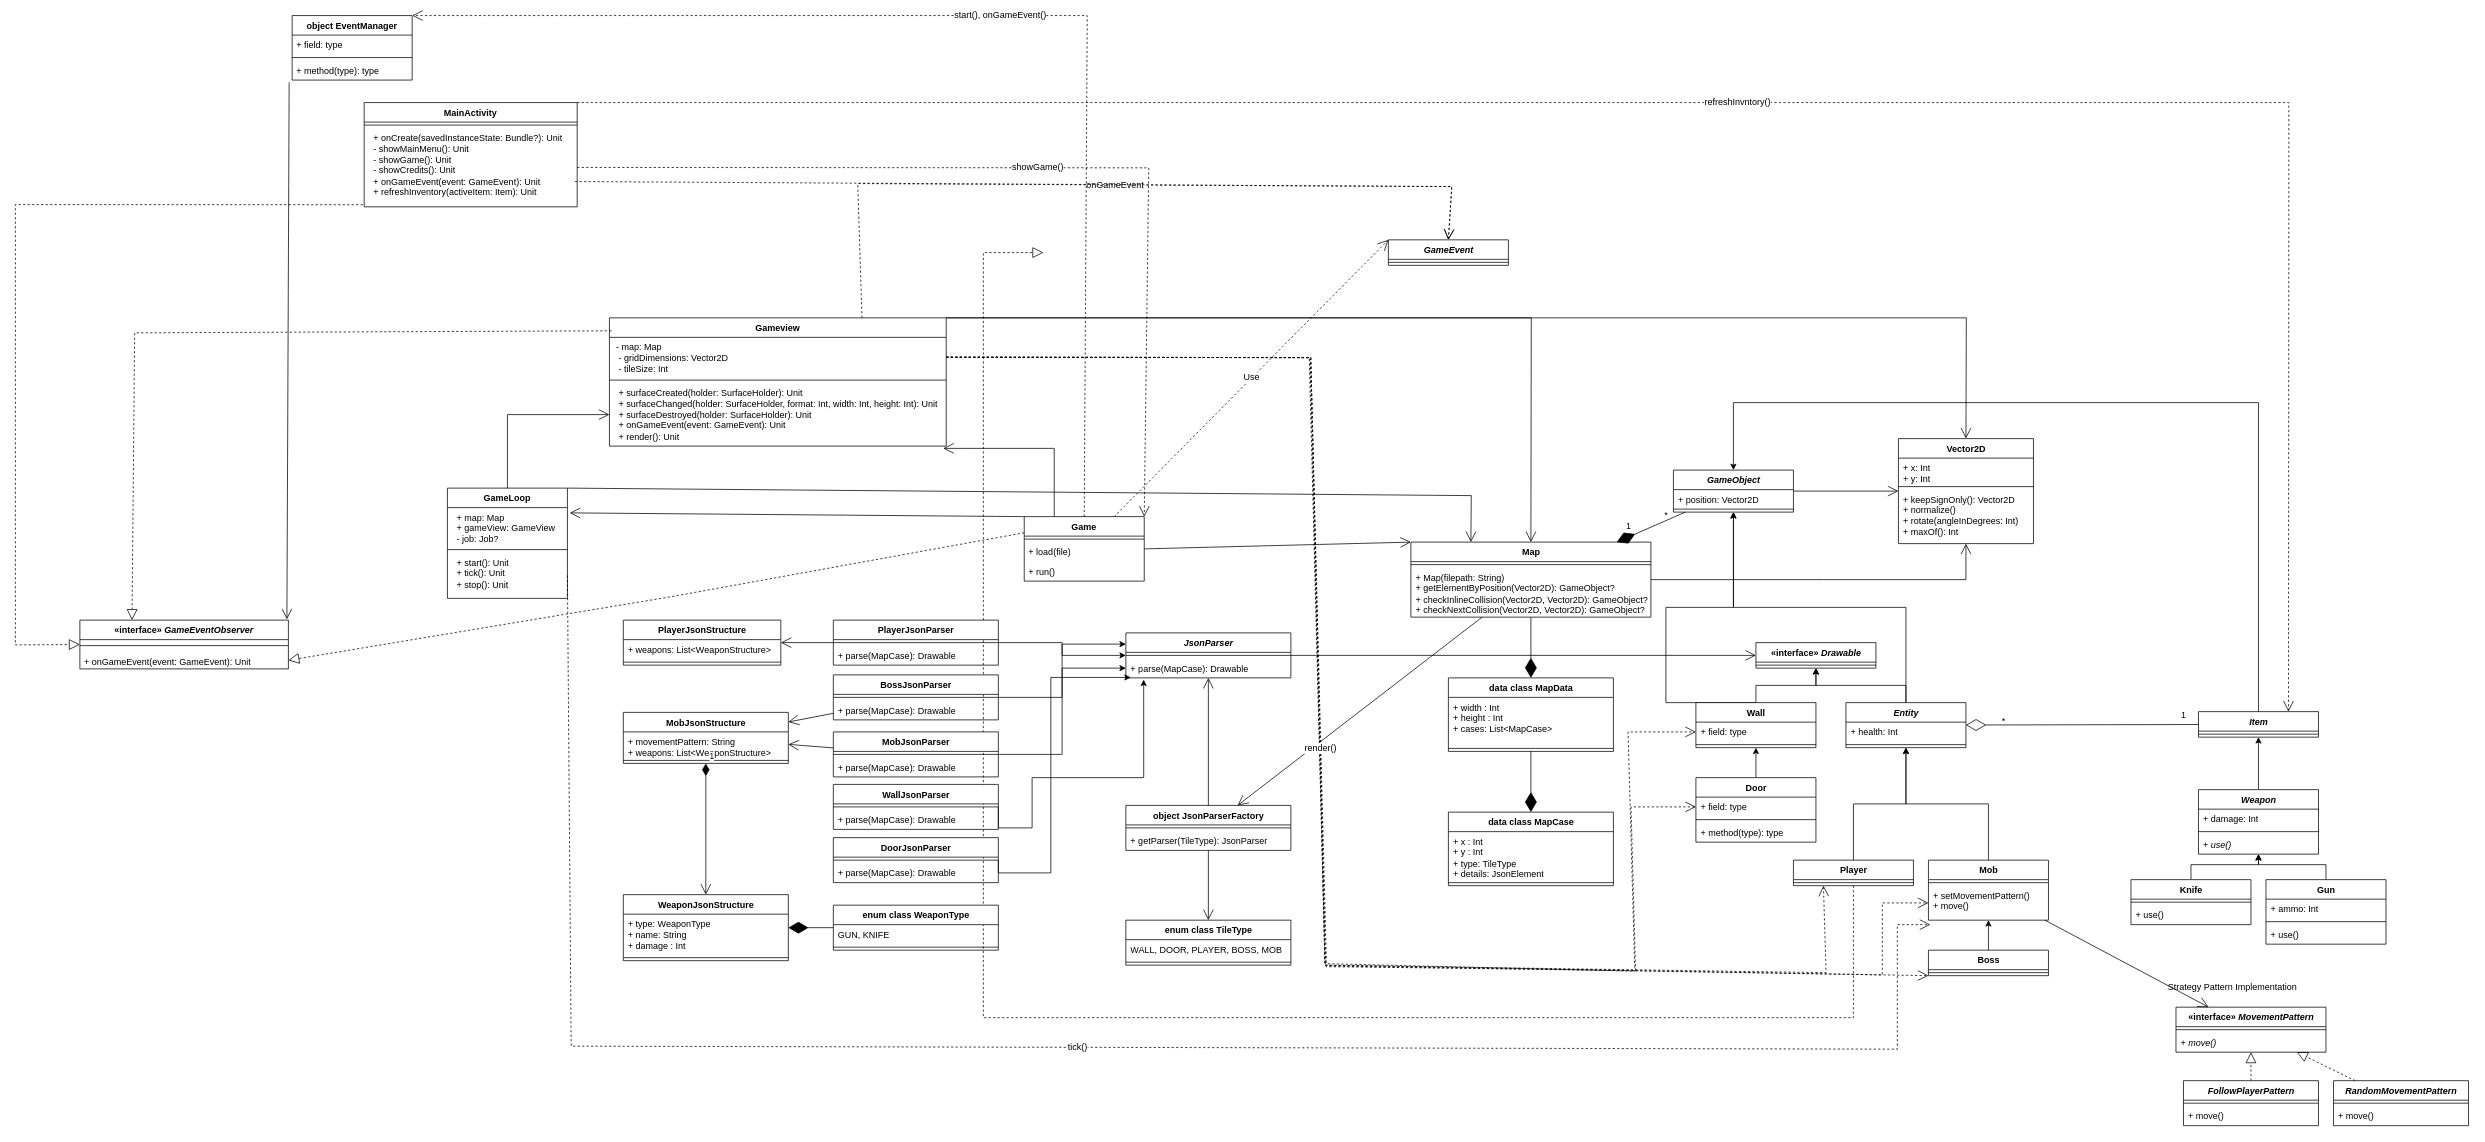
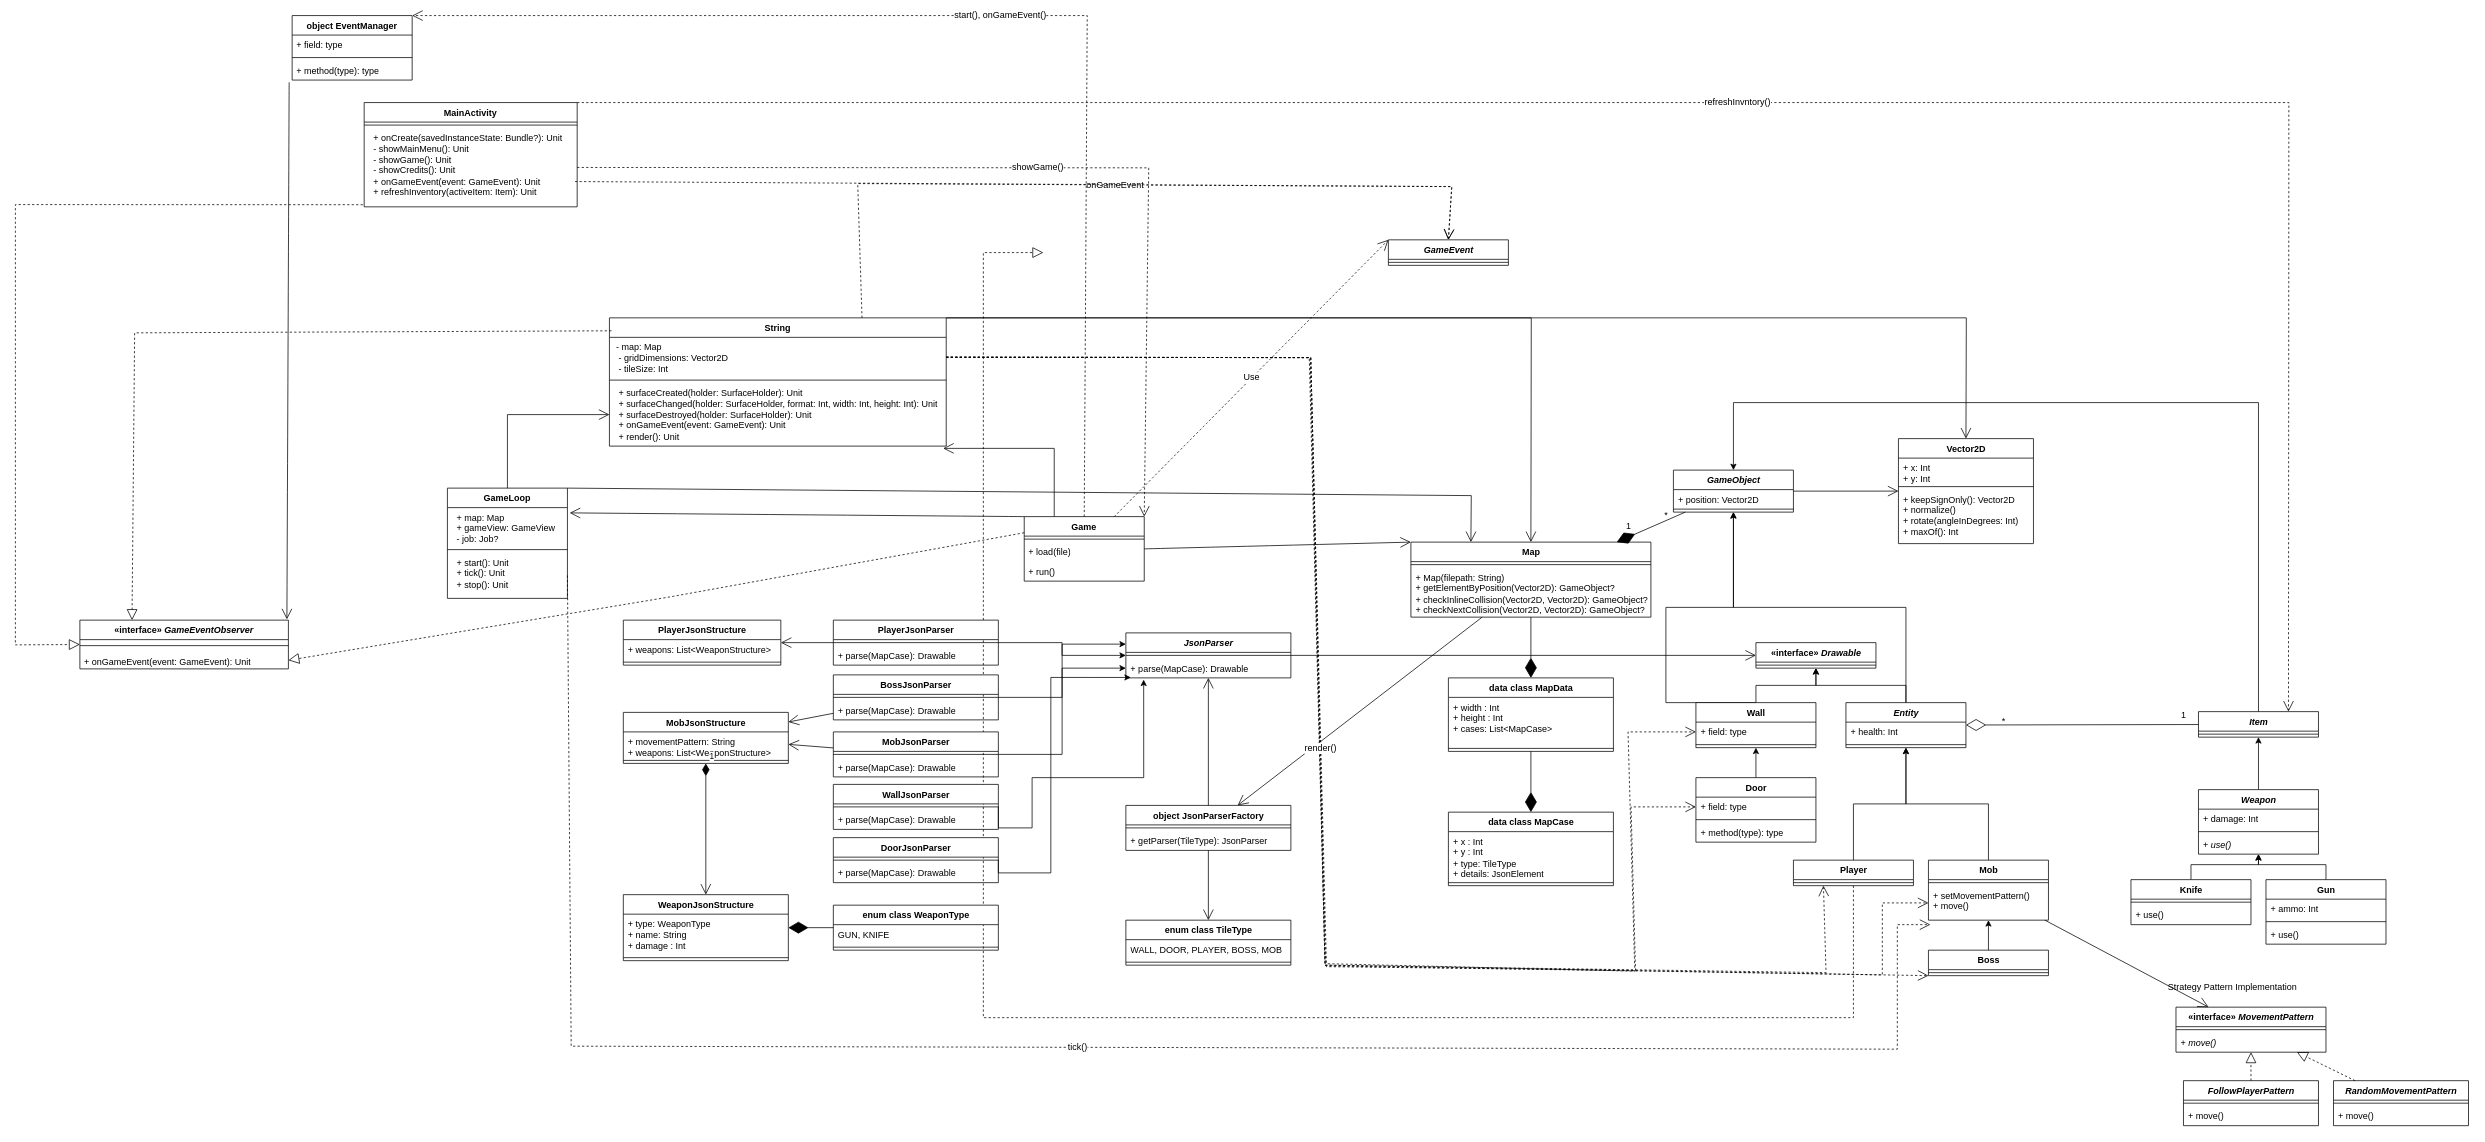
- <mxCell id="146" value="Gameview" style="swimlane;fontStyle=1;align=center;verticalAlign=top;childLayout=stackLayout;horizontal=1;startSize=26;horizontalStack=0;resizeParent=1;resizeParentMax=0;resizeLast=0;collapsible=1;marginBottom=0;whiteSpace=wrap;html=1;" vertex="1" parent="1"><mxGeometry x="812" y="423" width="449" height="171" as="geometry" /></mxCell>
+ <mxCell id="146" value="String" style="swimlane;fontStyle=1;align=center;verticalAlign=top;childLayout=stackLayout;horizontal=1;startSize=26;horizontalStack=0;resizeParent=1;resizeParentMax=0;resizeLast=0;collapsible=1;marginBottom=0;whiteSpace=wrap;html=1;" vertex="1" parent="1"><mxGeometry x="812" y="423" width="449" height="171" as="geometry" /></mxCell>
- <mxCell id="67" value="" style="endArrow=open;endFill=1;endSize=12;html=1;rounded=0;" edge="1" parent="1" source="15" target="62"><mxGeometry width="160" relative="1" as="geometry"><mxPoint x="2045.5" y="583.142" as="sourcePoint" /><mxPoint x="2506.58" y="556" as="targetPoint" /><Array as="points"><mxPoint x="2430.5" y="772" /><mxPoint x="2620.5" y="772" /></Array></mxGeometry></mxCell>
